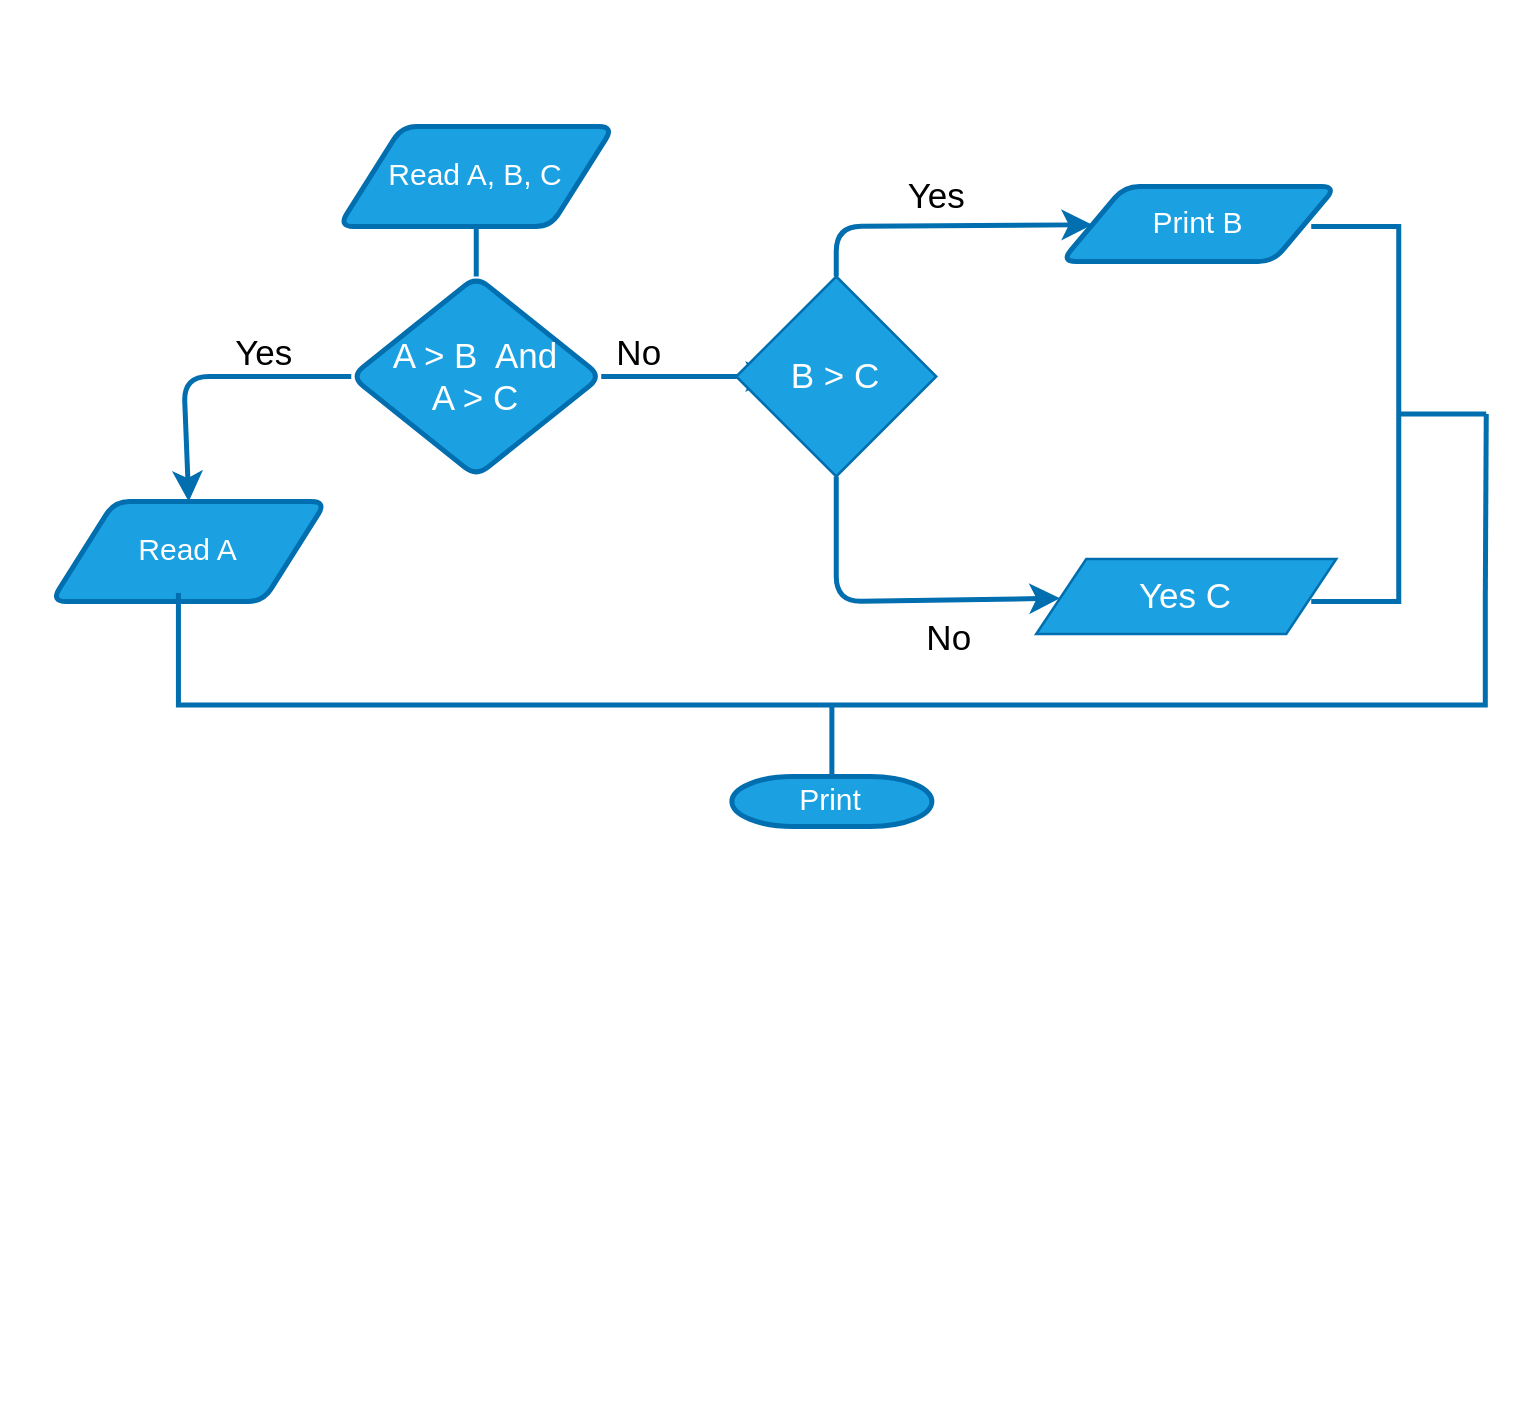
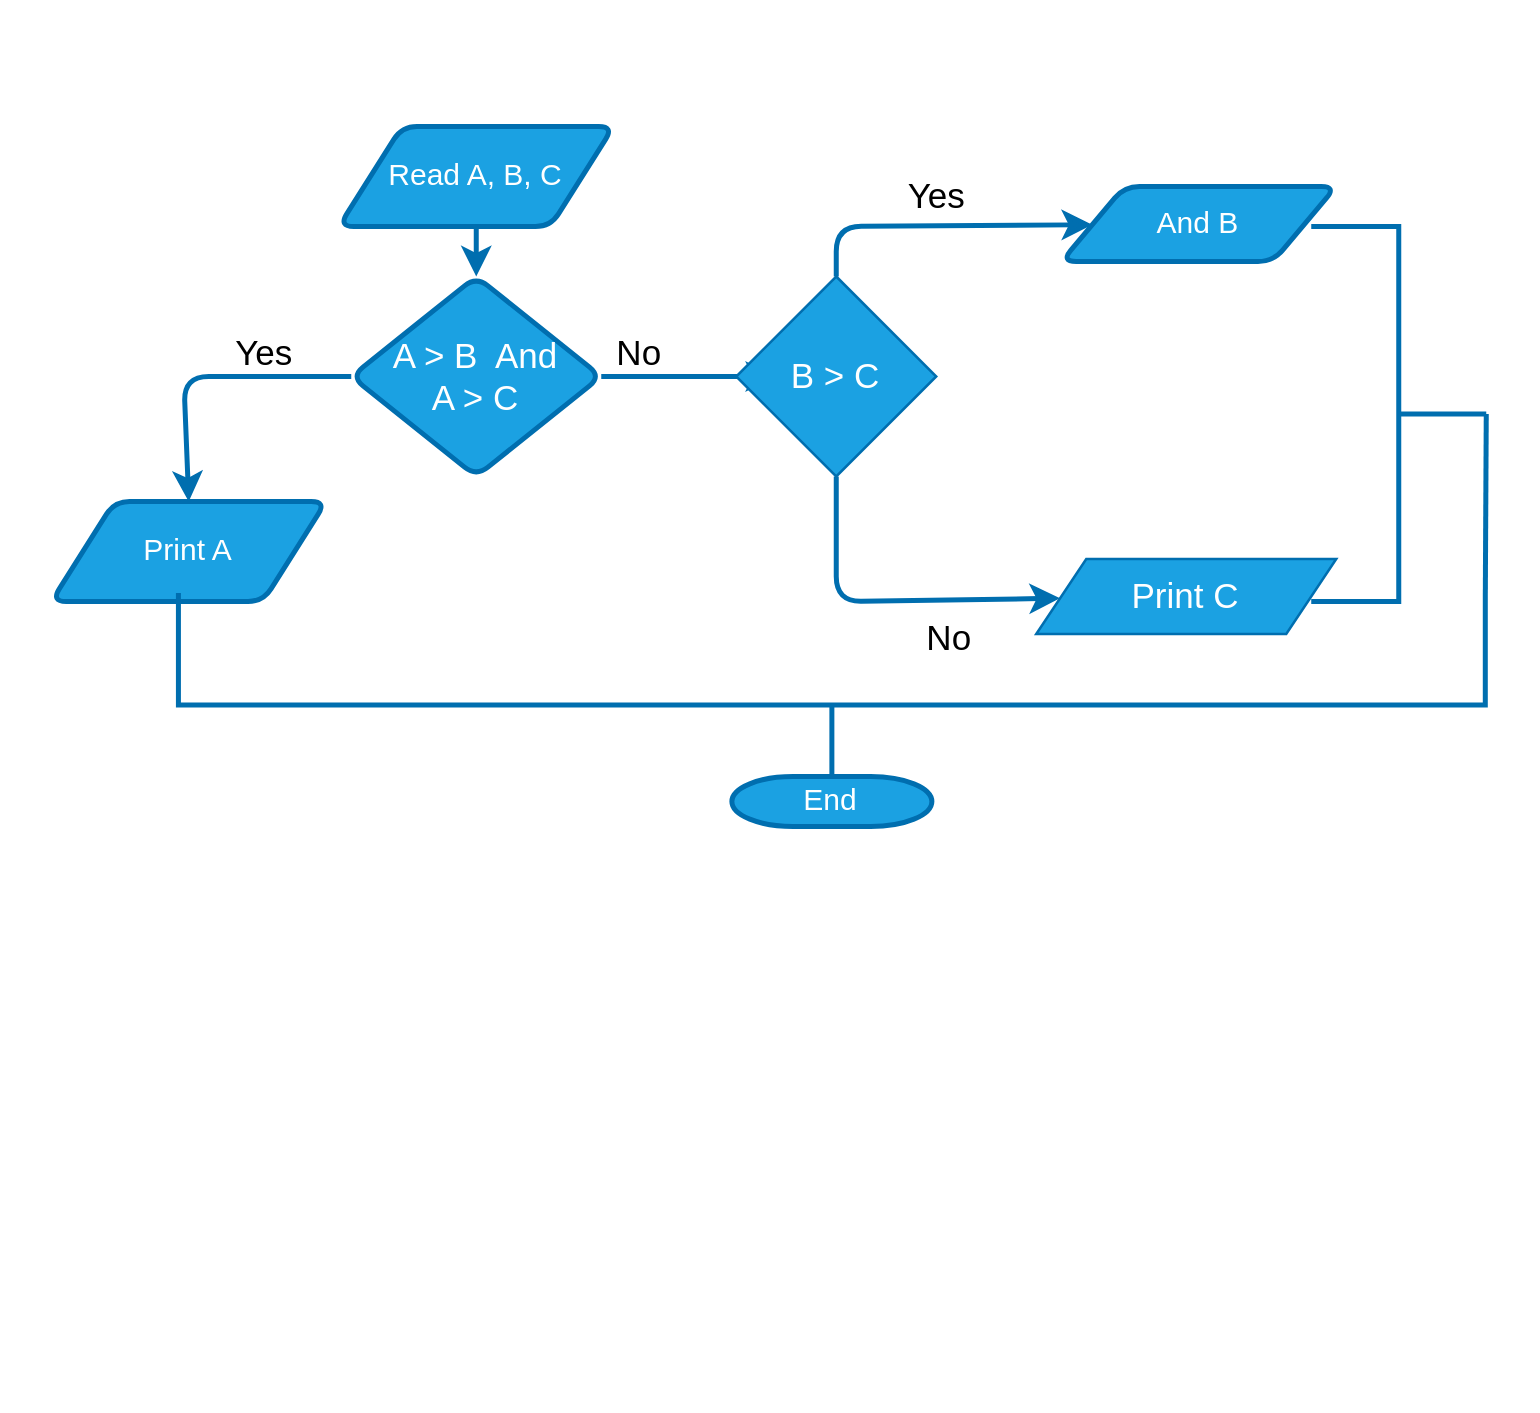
- <mxCell id="15" value="Print B" style="shape=parallelogram;html=1;strokeWidth=2;perimeter=parallelogramPerimeter;whiteSpace=wrap;rounded=1;arcSize=12;size=0.23;fillColor=#1ba1e2;fontColor=#ffffff;strokeColor=#006EAF;" parent="1" vertex="1"><mxGeometry x="424" y="74" width="110" height="30" as="geometry" /></mxCell>
+ <mxCell id="15" value="And B" style="shape=parallelogram;html=1;strokeWidth=2;perimeter=parallelogramPerimeter;whiteSpace=wrap;rounded=1;arcSize=12;size=0.23;fillColor=#1ba1e2;fontColor=#ffffff;strokeColor=#006EAF;" parent="1" vertex="1"><mxGeometry x="424" y="74" width="110" height="30" as="geometry" /></mxCell>
- <mxCell id="3" value="" style="edgeStyle=none;html=1;strokeWidth=2;fillColor=#1ba1e2;strokeColor=#006EAF;endArrow=none;" parent="1" source="4" target="7" edge="1"><mxGeometry relative="1" as="geometry" /></mxCell>
+ <mxCell id="3" value="" style="edgeStyle=none;html=1;strokeWidth=2;fillColor=#1ba1e2;strokeColor=#006EAF;" parent="1" source="4" target="7" edge="1"><mxGeometry relative="1" as="geometry" /></mxCell>
- <mxCell id="8" value="Read A" style="shape=parallelogram;html=1;strokeWidth=2;perimeter=parallelogramPerimeter;whiteSpace=wrap;rounded=1;arcSize=12;size=0.23;fillColor=#1ba1e2;fontColor=#ffffff;strokeColor=#006EAF;" parent="1" vertex="1"><mxGeometry x="20" y="200" width="110" height="40" as="geometry" /></mxCell>
+ <mxCell id="8" value="Print A" style="shape=parallelogram;html=1;strokeWidth=2;perimeter=parallelogramPerimeter;whiteSpace=wrap;rounded=1;arcSize=12;size=0.23;fillColor=#1ba1e2;fontColor=#ffffff;strokeColor=#006EAF;" parent="1" vertex="1"><mxGeometry x="20" y="200" width="110" height="40" as="geometry" /></mxCell>
- <mxCell id="16" value="Yes C" style="shape=parallelogram;perimeter=parallelogramPerimeter;whiteSpace=wrap;html=1;fixedSize=1;fontSize=14;fillColor=#1ba1e2;strokeColor=#006EAF;fontColor=#ffffff;" parent="1" vertex="1"><mxGeometry x="414" y="223" width="120" height="30" as="geometry" /></mxCell>
+ <mxCell id="16" value="Print C" style="shape=parallelogram;perimeter=parallelogramPerimeter;whiteSpace=wrap;html=1;fixedSize=1;fontSize=14;fillColor=#1ba1e2;strokeColor=#006EAF;fontColor=#ffffff;" parent="1" vertex="1"><mxGeometry x="414" y="223" width="120" height="30" as="geometry" /></mxCell>
- <mxCell id="20" value="Print" style="strokeWidth=2;html=1;shape=mxgraph.flowchart.terminator;whiteSpace=wrap;fillColor=#1ba1e2;fontColor=#ffffff;strokeColor=#006EAF;" parent="1" vertex="1"><mxGeometry x="292.25" y="310" width="80" height="20" as="geometry" /></mxCell>
+ <mxCell id="20" value="End" style="strokeWidth=2;html=1;shape=mxgraph.flowchart.terminator;whiteSpace=wrap;fillColor=#1ba1e2;fontColor=#ffffff;strokeColor=#006EAF;" parent="1" vertex="1"><mxGeometry x="292.25" y="310" width="80" height="20" as="geometry" /></mxCell>
